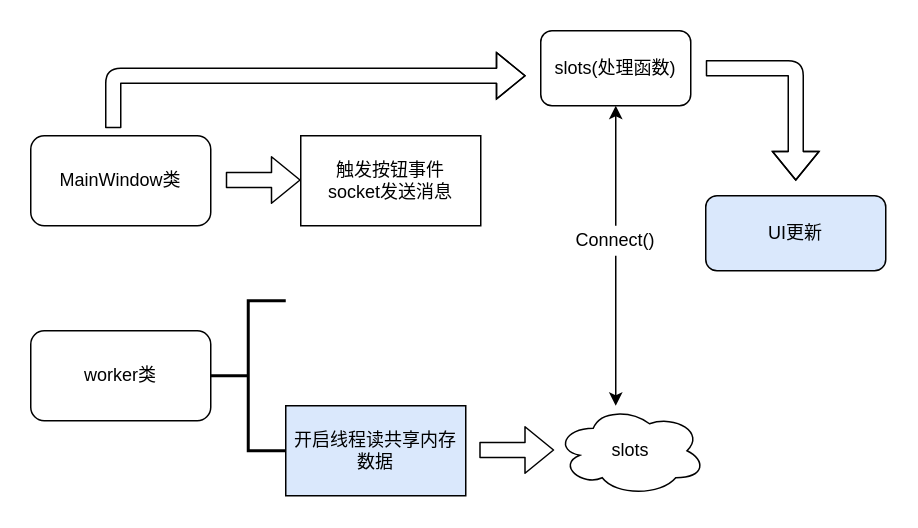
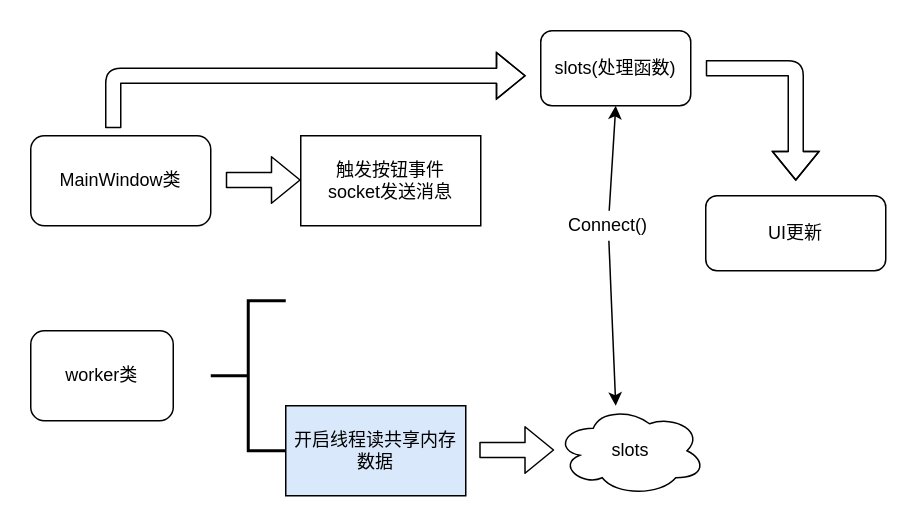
- <mxCell id="16" value="UI更新" style="rounded=1;whiteSpace=wrap;html=1;fillColor=#dae8fc;" vertex="1" parent="1"><mxGeometry x="470" y="130" width="120" height="50" as="geometry" /></mxCell>
+ <mxCell id="16" value="UI更新" style="rounded=1;whiteSpace=wrap;html=1;" vertex="1" parent="1"><mxGeometry x="470" y="130" width="120" height="50" as="geometry" /></mxCell>
- <mxCell id="12" value="Connect()" style="text;html=1;strokeColor=none;fillColor=none;align=center;verticalAlign=middle;whiteSpace=wrap;rounded=0;" vertex="1" parent="1"><mxGeometry x="390" y="150" width="40" height="20" as="geometry" /></mxCell>
+ <mxCell id="12" value="Connect()" style="text;html=1;strokeColor=none;fillColor=none;align=center;verticalAlign=middle;whiteSpace=wrap;rounded=0;" vertex="1" parent="1"><mxGeometry x="385" y="140" width="40" height="20" as="geometry" /></mxCell>
- <mxCell id="3" value="worker类" style="rounded=1;whiteSpace=wrap;html=1;" vertex="1" parent="1"><mxGeometry x="20" y="220" width="120" height="60" as="geometry" /></mxCell>
+ <mxCell id="3" value="worker类" style="rounded=1;whiteSpace=wrap;html=1;" vertex="1" parent="1"><mxGeometry x="20" y="220" width="95" height="60" as="geometry" /></mxCell>
